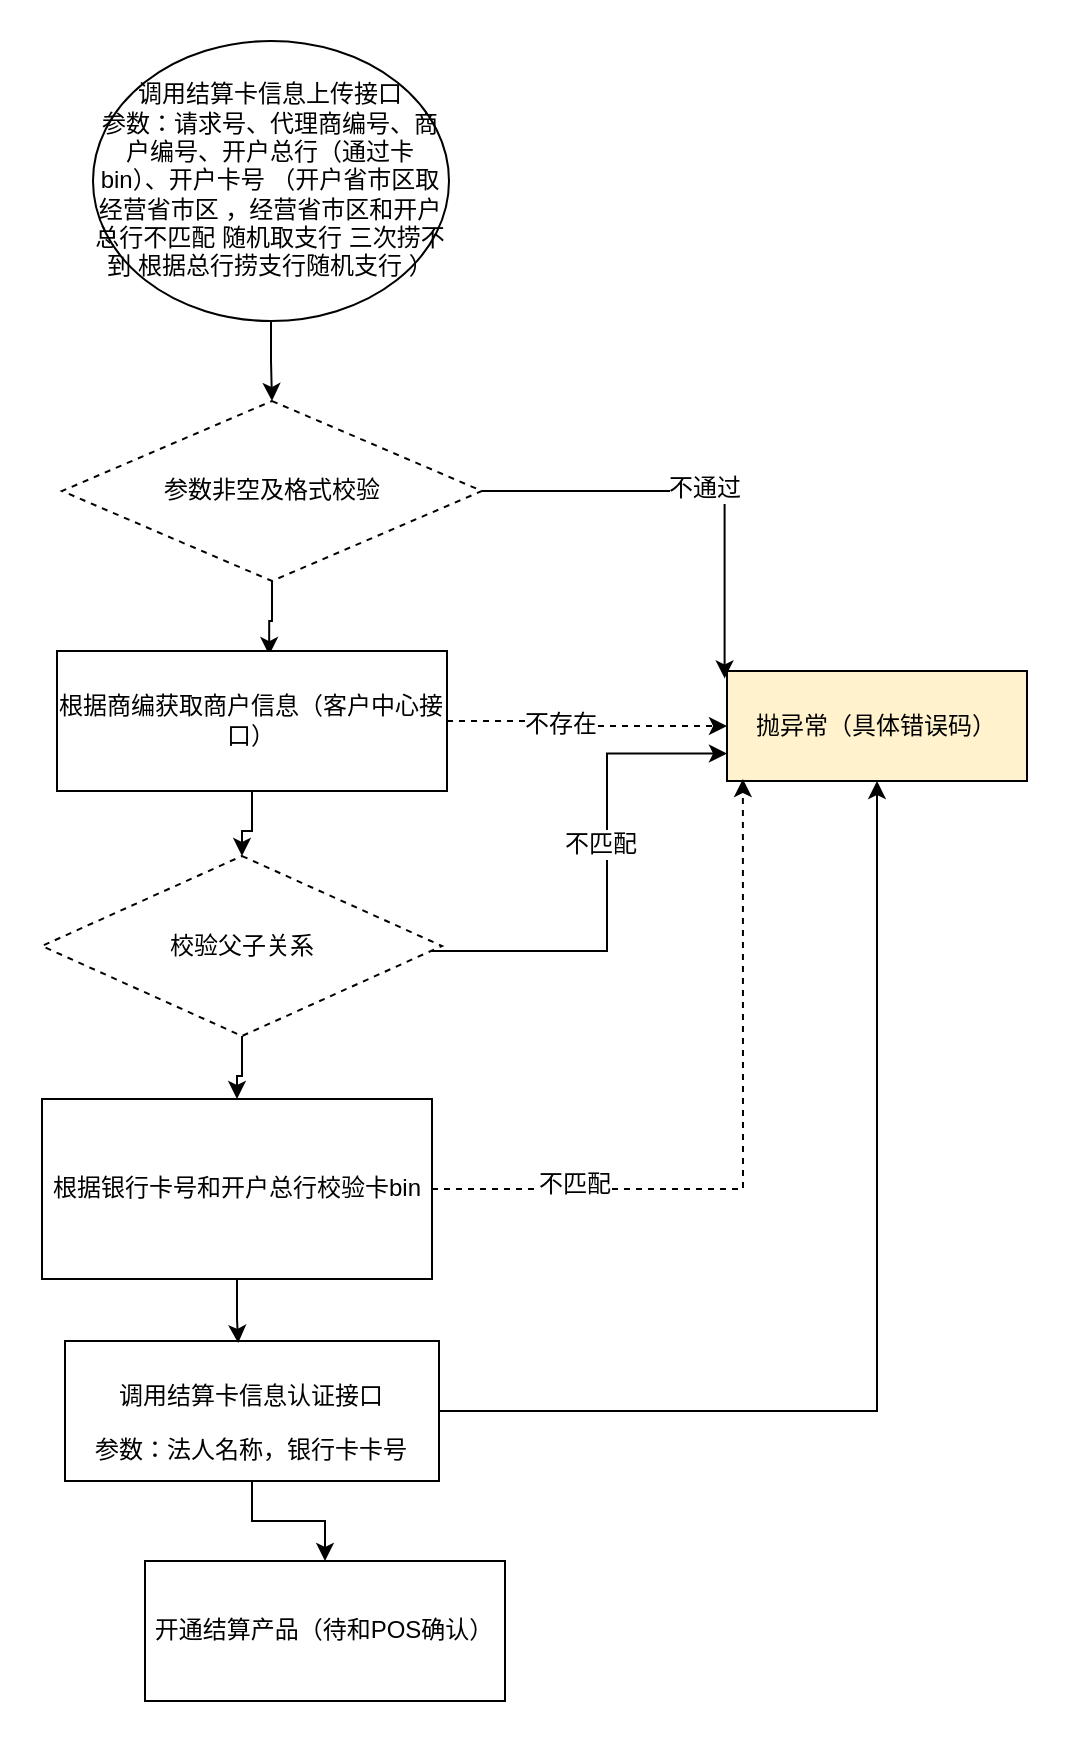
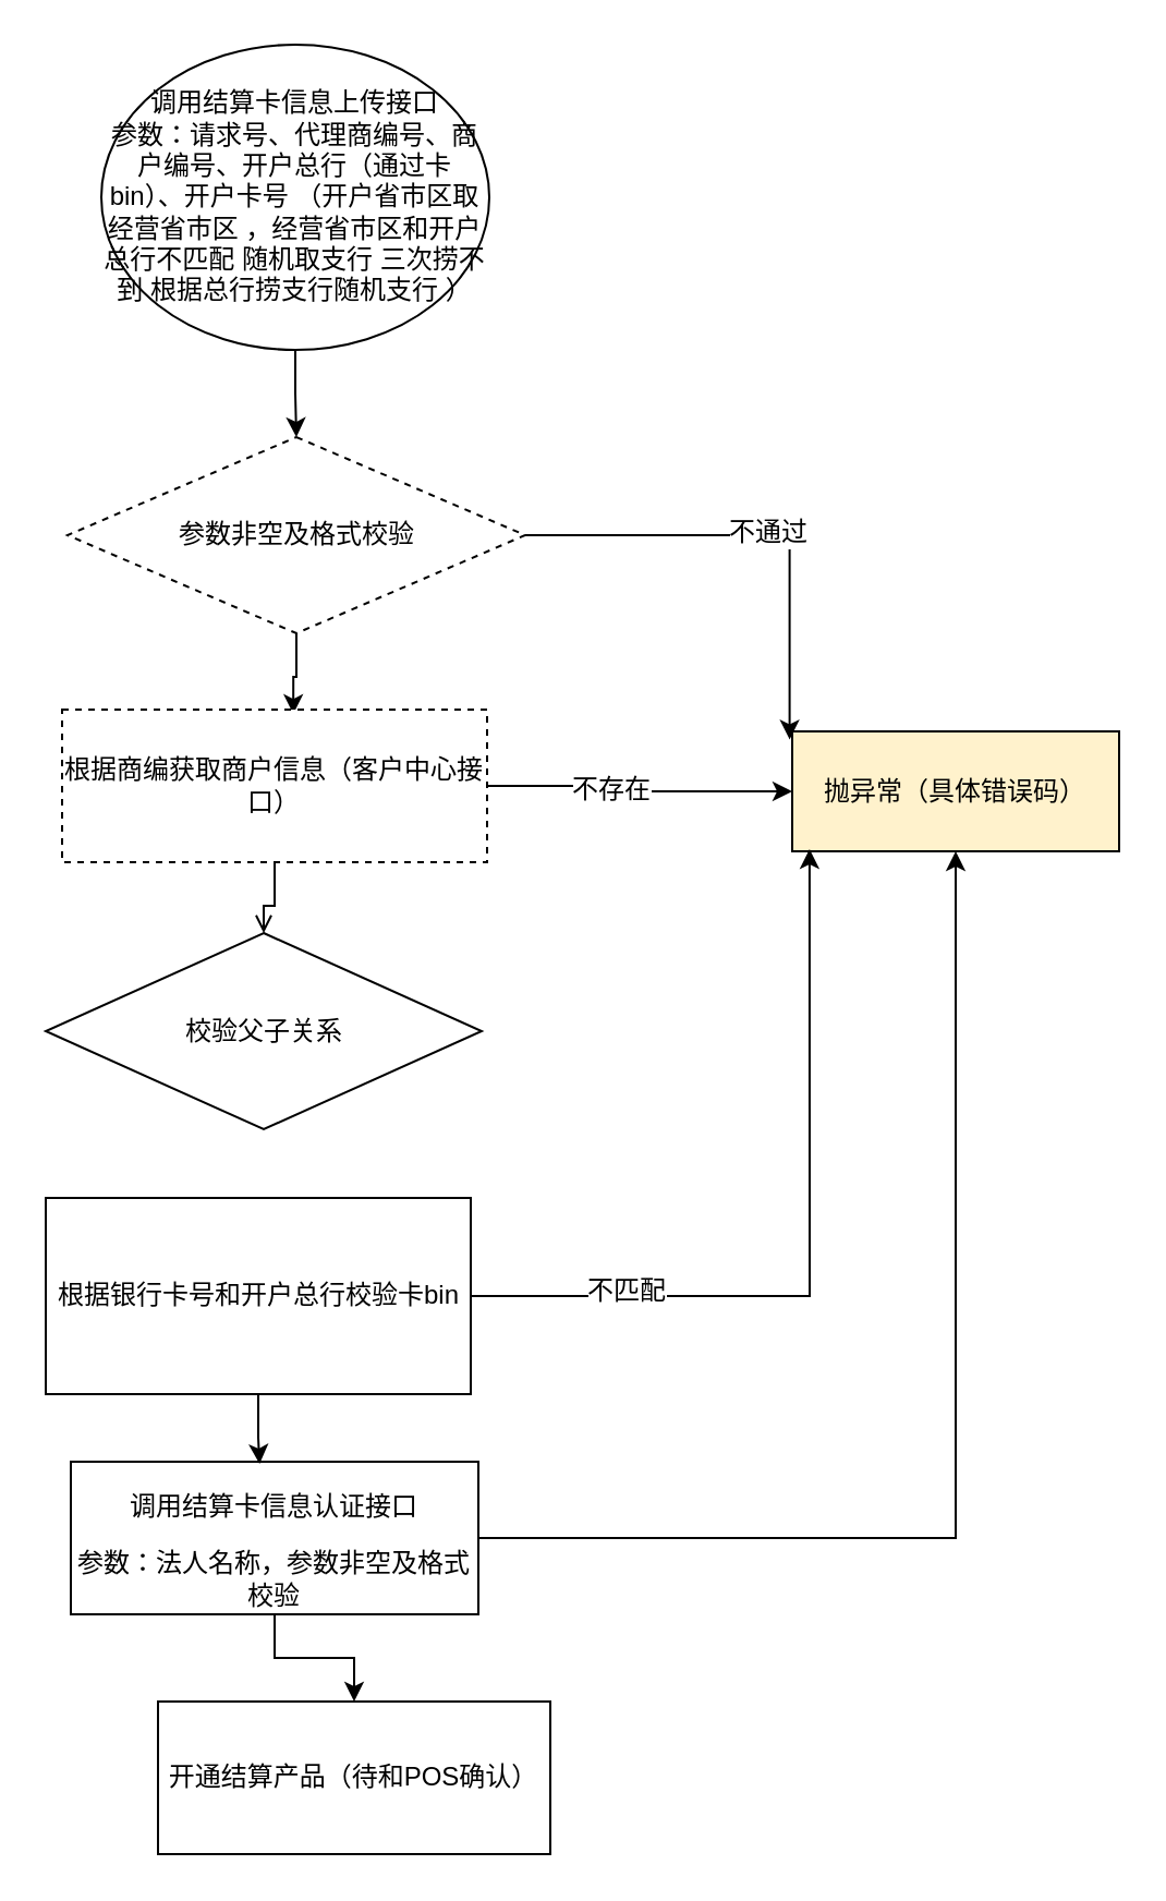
- <mxCell id="16" value="根据商编获取商户信息（客户中心接口）" style="rounded=0;whiteSpace=wrap;html=1;" vertex="1" parent="1"><mxGeometry x="28" y="325" width="195" height="70" as="geometry" /></mxCell>
+ <mxCell id="16" value="根据商编获取商户信息（客户中心接口）" style="rounded=0;whiteSpace=wrap;html=1;dashed=1;" vertex="1" parent="1"><mxGeometry x="28" y="325" width="195" height="70" as="geometry" /></mxCell>
- <mxCell id="13" style="edgeStyle=orthogonalEdgeStyle;rounded=0;orthogonalLoop=1;jettySize=auto;html=1;entryX=0;entryY=0.5;entryDx=0;entryDy=0;dashed=1;" edge="1" parent="1" source="16" target="12"><mxGeometry relative="1" as="geometry" /></mxCell>
+ <mxCell id="13" style="edgeStyle=orthogonalEdgeStyle;rounded=0;orthogonalLoop=1;jettySize=auto;html=1;entryX=0;entryY=0.5;entryDx=0;entryDy=0;" edge="1" parent="1" source="16" target="12"><mxGeometry relative="1" as="geometry" /></mxCell>
- <mxCell id="15" style="edgeStyle=orthogonalEdgeStyle;rounded=0;orthogonalLoop=1;jettySize=auto;html=1;" edge="1" parent="1" source="16" target="11"><mxGeometry relative="1" as="geometry" /></mxCell>
+ <mxCell id="15" style="edgeStyle=orthogonalEdgeStyle;rounded=0;orthogonalLoop=1;jettySize=auto;html=1;endArrow=open;" edge="1" parent="1" source="16" target="11"><mxGeometry relative="1" as="geometry" /></mxCell>
- <mxCell id="8" style="edgeStyle=orthogonalEdgeStyle;rounded=0;orthogonalLoop=1;jettySize=auto;html=1;entryX=0;entryY=0.75;entryDx=0;entryDy=0;" edge="1" parent="1" source="11" target="12"><mxGeometry relative="1" as="geometry"><Array as="points"><mxPoint x="303" y="475" /><mxPoint x="303" y="376" /></Array></mxGeometry></mxCell>
- <mxCell id="9" value="不匹配" style="text;html=1;resizable=0;points=[];align=center;verticalAlign=middle;labelBackgroundColor=#ffffff;" vertex="1" connectable="0" parent="8"><mxGeometry x="0.154" y="4" relative="1" as="geometry"><mxPoint as="offset" /></mxGeometry></mxCell>
- <mxCell id="11" value="校验父子关系" style="rhombus;whiteSpace=wrap;html=1;dashed=1;" vertex="1" parent="1"><mxGeometry x="20.5" y="427.5" width="200" height="90" as="geometry" /></mxCell>
+ <mxCell id="11" value="校验父子关系" style="rhombus;whiteSpace=wrap;html=1;" vertex="1" parent="1"><mxGeometry x="20.5" y="427.5" width="200" height="90" as="geometry" /></mxCell>
- <mxCell id="20" style="edgeStyle=orthogonalEdgeStyle;rounded=0;orthogonalLoop=1;jettySize=auto;html=1;entryX=0.053;entryY=0.982;entryDx=0;entryDy=0;entryPerimeter=0;dashed=1;" edge="1" parent="1" source="23" target="12"><mxGeometry relative="1" as="geometry" /></mxCell>
+ <mxCell id="20" style="edgeStyle=orthogonalEdgeStyle;rounded=0;orthogonalLoop=1;jettySize=auto;html=1;entryX=0.053;entryY=0.982;entryDx=0;entryDy=0;entryPerimeter=0;" edge="1" parent="1" source="23" target="12"><mxGeometry relative="1" as="geometry" /></mxCell>
- <mxCell id="10" style="edgeStyle=orthogonalEdgeStyle;rounded=0;orthogonalLoop=1;jettySize=auto;html=1;" edge="1" parent="1" source="11" target="23"><mxGeometry relative="1" as="geometry" /></mxCell>
- <mxCell id="19" value="&lt;div id=&quot;u346&quot;&gt;&lt;div id=&quot;u347&quot;&gt;&lt;p&gt;调用结算卡信息认证接口&lt;/p&gt;&lt;/div&gt;&lt;/div&gt;参数：法人名称，银行卡卡号&lt;br&gt;" style="rounded=0;whiteSpace=wrap;html=1;" vertex="1" parent="1"><mxGeometry x="32" y="670" width="187" height="70" as="geometry" /></mxCell>
+ <mxCell id="19" value="&lt;div id=&quot;u346&quot;&gt;&lt;div id=&quot;u347&quot;&gt;&lt;p&gt;调用结算卡信息认证接口&lt;/p&gt;&lt;/div&gt;&lt;/div&gt;参数：法人名称，参数非空及格式校验&lt;br&gt;" style="rounded=0;whiteSpace=wrap;html=1;" vertex="1" parent="1"><mxGeometry x="32" y="670" width="187" height="70" as="geometry" /></mxCell>
